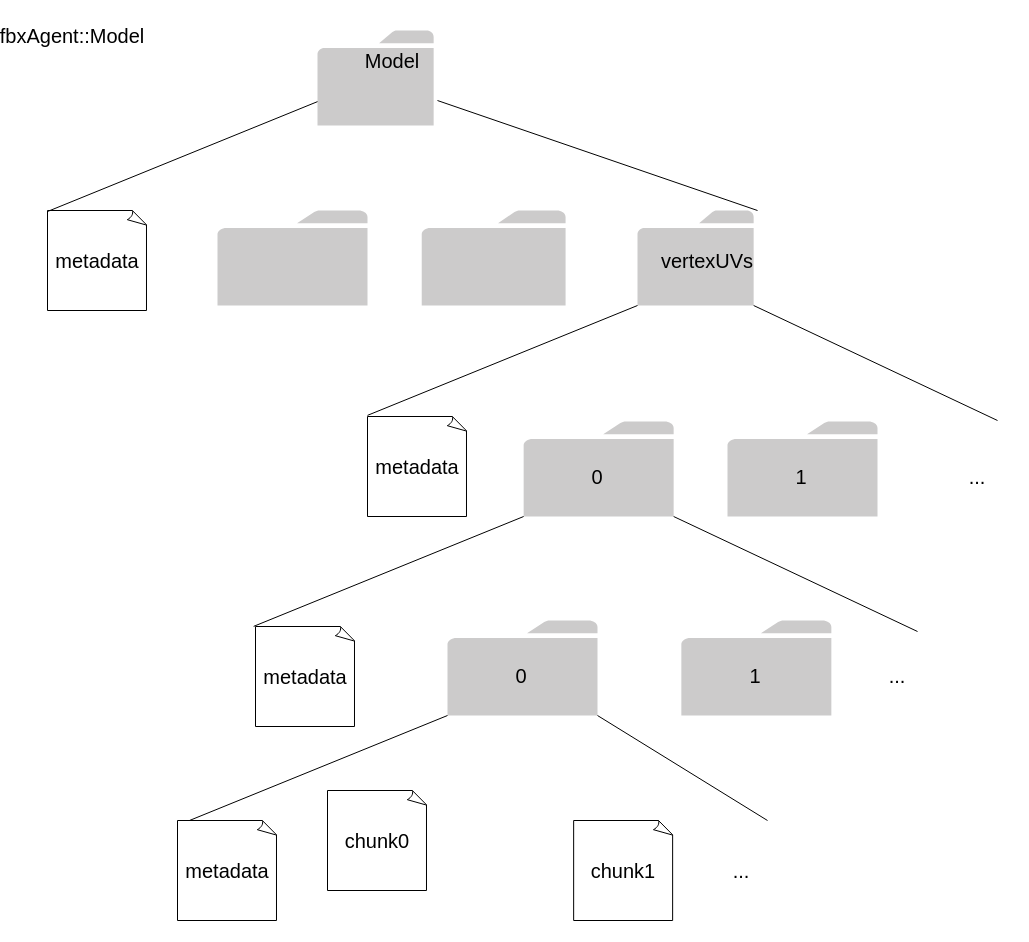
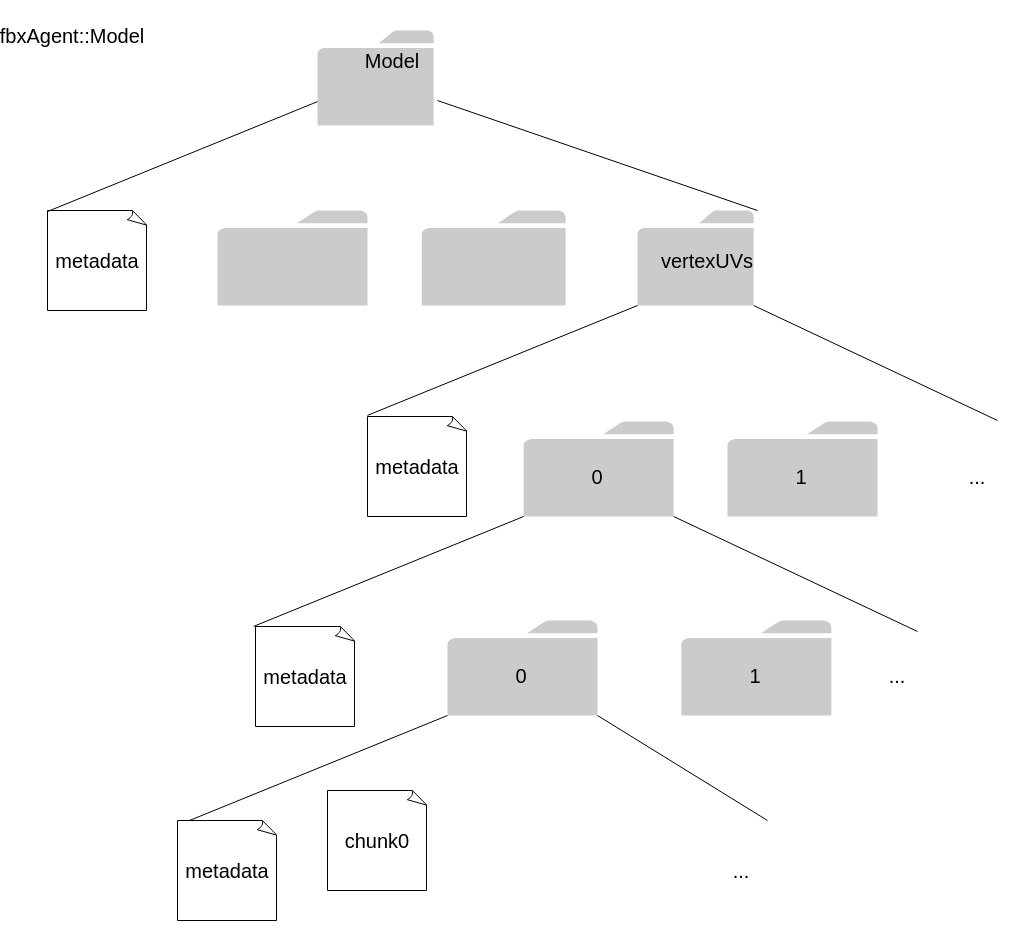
- <mxCell id="32" value="chunk1" style="whiteSpace=wrap;html=1;shape=mxgraph.basic.document;fontSize=20;fillColor=default;" vertex="1" parent="1"><mxGeometry x="551.15" y="820" width="100" height="100" as="geometry" /></mxCell>
